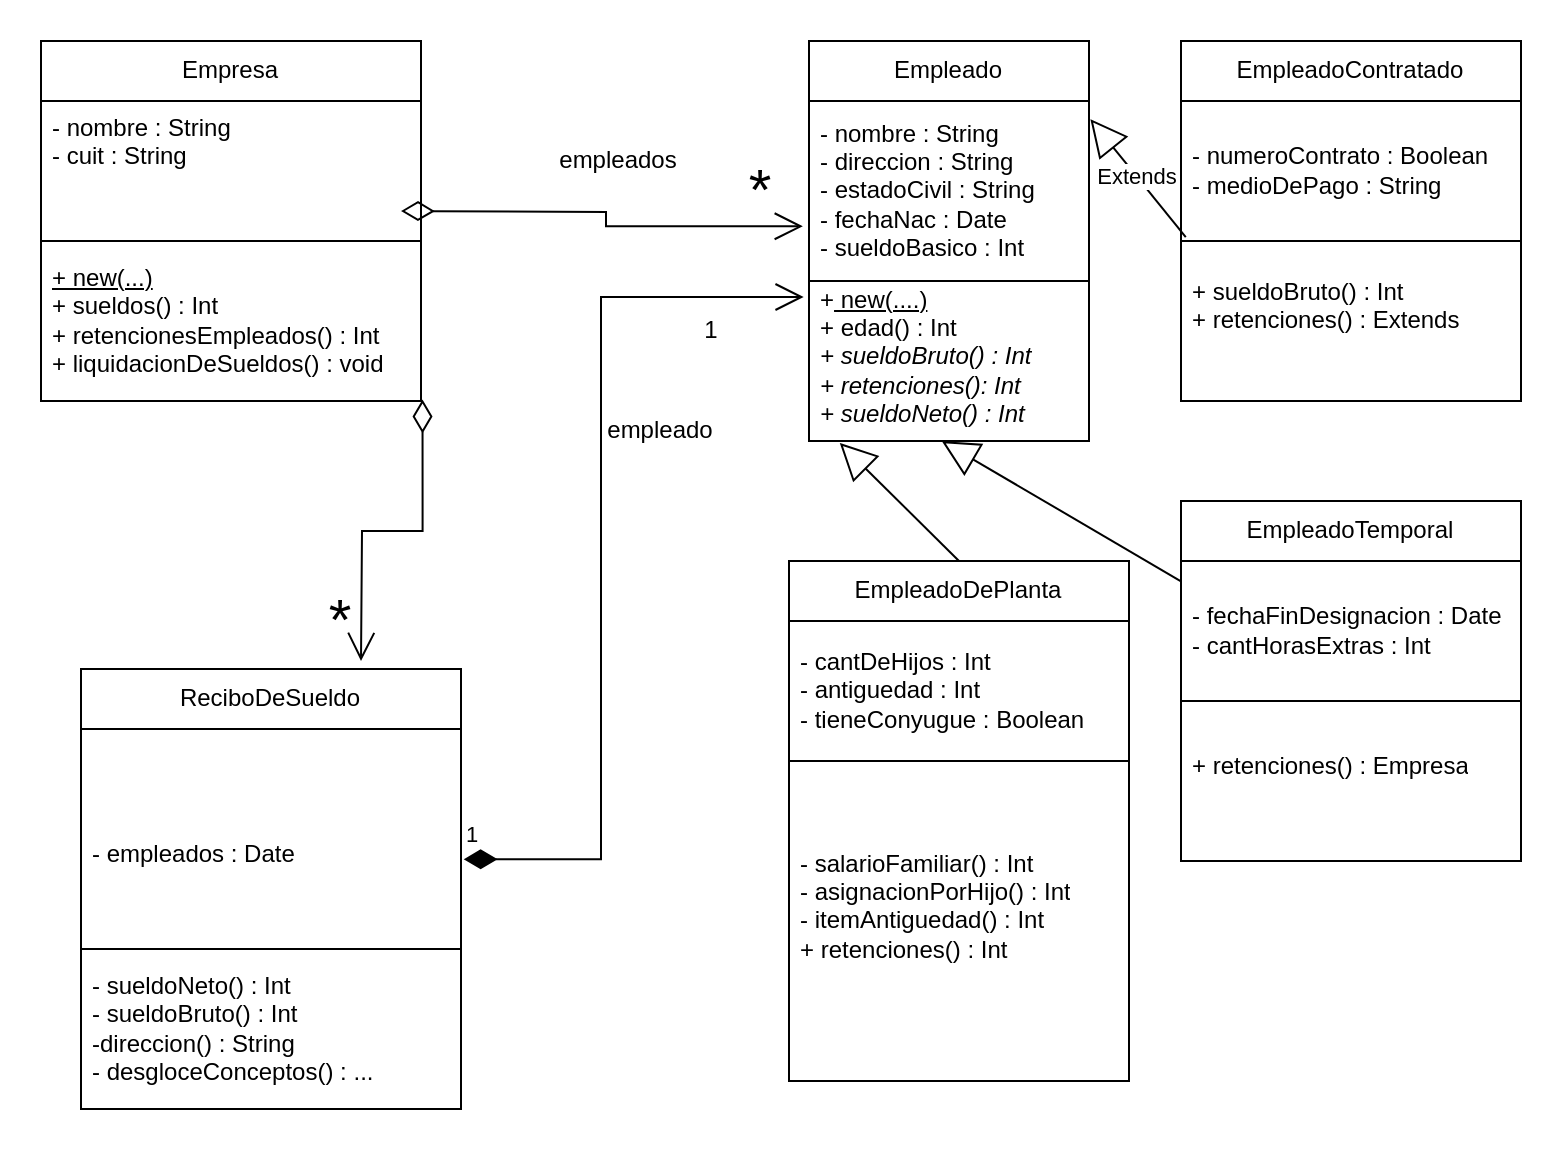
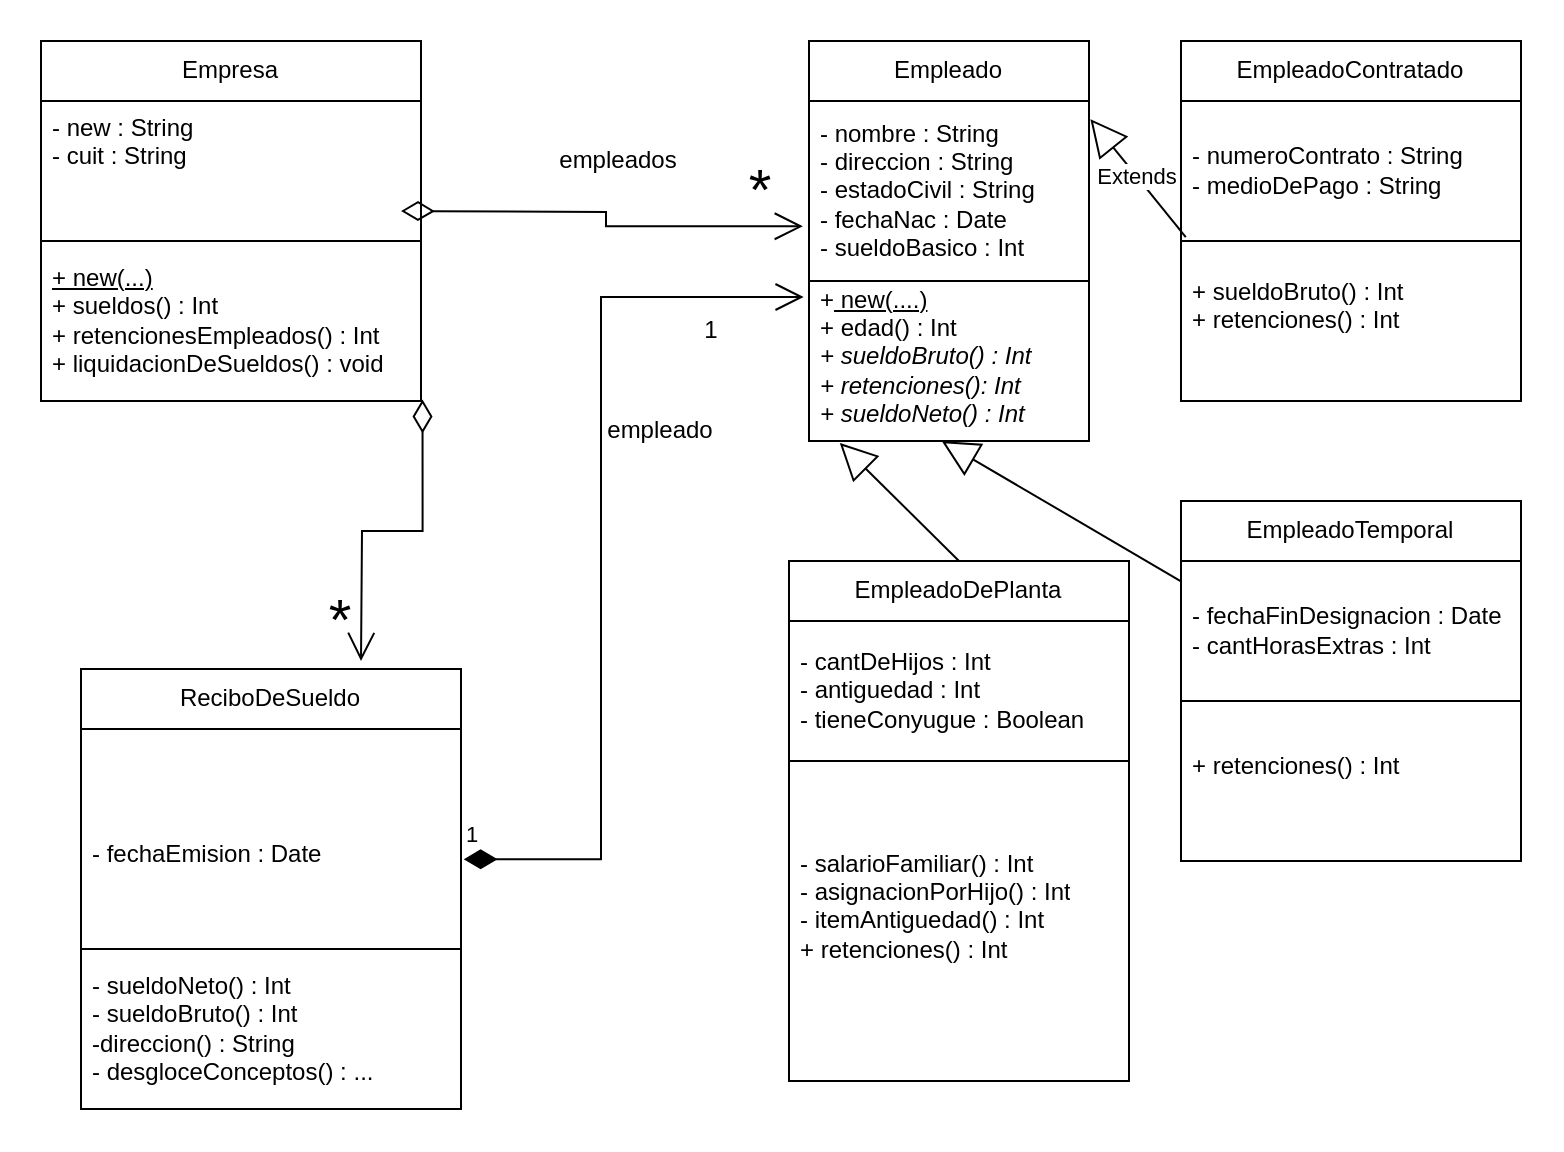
- <mxCell id="3" value="- nombre : String&lt;div&gt;- cuit : String&lt;/div&gt;&lt;div&gt;&lt;br&gt;&lt;div&gt;&lt;br&gt;&lt;/div&gt;&lt;/div&gt;" style="text;strokeColor=default;fillColor=none;align=left;verticalAlign=middle;spacingLeft=4;spacingRight=4;overflow=hidden;points=[[0,0.5],[1,0.5]];portConstraint=eastwest;rotatable=0;whiteSpace=wrap;html=1;" parent="2" vertex="1"><mxGeometry y="30" width="190" height="70" as="geometry" /></mxCell>
+ <mxCell id="3" value="- new : String&lt;div&gt;- cuit : String&lt;/div&gt;&lt;div&gt;&lt;br&gt;&lt;div&gt;&lt;br&gt;&lt;/div&gt;&lt;/div&gt;" style="text;strokeColor=default;fillColor=none;align=left;verticalAlign=middle;spacingLeft=4;spacingRight=4;overflow=hidden;points=[[0,0.5],[1,0.5]];portConstraint=eastwest;rotatable=0;whiteSpace=wrap;html=1;" parent="2" vertex="1"><mxGeometry y="30" width="190" height="70" as="geometry" /></mxCell>
- <mxCell id="25" value="- numeroContrato : Boolean&lt;div&gt;- medioDePago : String&lt;/div&gt;" style="text;strokeColor=default;fillColor=none;align=left;verticalAlign=middle;spacingLeft=4;spacingRight=4;overflow=hidden;points=[[0,0.5],[1,0.5]];portConstraint=eastwest;rotatable=0;whiteSpace=wrap;html=1;" vertex="1" parent="24"><mxGeometry y="30" width="170" height="70" as="geometry" /></mxCell>
+ <mxCell id="25" value="- numeroContrato : String&lt;div&gt;- medioDePago : String&lt;/div&gt;" style="text;strokeColor=default;fillColor=none;align=left;verticalAlign=middle;spacingLeft=4;spacingRight=4;overflow=hidden;points=[[0,0.5],[1,0.5]];portConstraint=eastwest;rotatable=0;whiteSpace=wrap;html=1;" vertex="1" parent="24"><mxGeometry y="30" width="170" height="70" as="geometry" /></mxCell>
- <mxCell id="26" value="&lt;div&gt;+ sueldoBruto() : Int&lt;/div&gt;&lt;div&gt;&lt;span style=&quot;background-color: transparent; color: light-dark(rgb(0, 0, 0), rgb(255, 255, 255));&quot;&gt;+ retenciones() : Extends&lt;/span&gt;&lt;/div&gt;&lt;div&gt;&lt;br&gt;&lt;/div&gt;" style="text;strokeColor=none;fillColor=none;align=left;verticalAlign=middle;spacingLeft=4;spacingRight=4;overflow=hidden;points=[[0,0.5],[1,0.5]];portConstraint=eastwest;rotatable=0;whiteSpace=wrap;html=1;" vertex="1" parent="24"><mxGeometry y="100" width="170" height="80" as="geometry" /></mxCell>
+ <mxCell id="26" value="&lt;div&gt;+ sueldoBruto() : Int&lt;/div&gt;&lt;div&gt;&lt;span style=&quot;background-color: transparent; color: light-dark(rgb(0, 0, 0), rgb(255, 255, 255));&quot;&gt;+ retenciones() : Int&lt;/span&gt;&lt;/div&gt;&lt;div&gt;&lt;br&gt;&lt;/div&gt;" style="text;strokeColor=none;fillColor=none;align=left;verticalAlign=middle;spacingLeft=4;spacingRight=4;overflow=hidden;points=[[0,0.5],[1,0.5]];portConstraint=eastwest;rotatable=0;whiteSpace=wrap;html=1;" vertex="1" parent="24"><mxGeometry y="100" width="170" height="80" as="geometry" /></mxCell>
- <mxCell id="15" value="&lt;div&gt;+ retenciones() : Empresa&lt;/div&gt;&lt;div&gt;&lt;br&gt;&lt;/div&gt;" style="text;strokeColor=none;fillColor=none;align=left;verticalAlign=middle;spacingLeft=4;spacingRight=4;overflow=hidden;points=[[0,0.5],[1,0.5]];portConstraint=eastwest;rotatable=0;whiteSpace=wrap;html=1;" parent="13" vertex="1"><mxGeometry y="100" width="170" height="80" as="geometry" /></mxCell>
+ <mxCell id="15" value="&lt;div&gt;+ retenciones() : Int&lt;/div&gt;&lt;div&gt;&lt;br&gt;&lt;/div&gt;" style="text;strokeColor=none;fillColor=none;align=left;verticalAlign=middle;spacingLeft=4;spacingRight=4;overflow=hidden;points=[[0,0.5],[1,0.5]];portConstraint=eastwest;rotatable=0;whiteSpace=wrap;html=1;" parent="13" vertex="1"><mxGeometry y="100" width="170" height="80" as="geometry" /></mxCell>
- <mxCell id="20" value="&lt;div&gt;&lt;br&gt;&lt;/div&gt;&lt;div&gt;&lt;span style=&quot;background-color: transparent; color: light-dark(rgb(0, 0, 0), rgb(255, 255, 255));&quot;&gt;- empleados : Date&lt;/span&gt;&lt;/div&gt;" style="text;strokeColor=default;fillColor=none;align=left;verticalAlign=middle;spacingLeft=4;spacingRight=4;overflow=hidden;points=[[0,0.5],[1,0.5]];portConstraint=eastwest;rotatable=0;whiteSpace=wrap;html=1;" parent="19" vertex="1"><mxGeometry y="30" width="190" height="110" as="geometry" /></mxCell>
+ <mxCell id="20" value="&lt;div&gt;&lt;br&gt;&lt;/div&gt;&lt;div&gt;&lt;span style=&quot;background-color: transparent; color: light-dark(rgb(0, 0, 0), rgb(255, 255, 255));&quot;&gt;- fechaEmision : Date&lt;/span&gt;&lt;/div&gt;" style="text;strokeColor=default;fillColor=none;align=left;verticalAlign=middle;spacingLeft=4;spacingRight=4;overflow=hidden;points=[[0,0.5],[1,0.5]];portConstraint=eastwest;rotatable=0;whiteSpace=wrap;html=1;" parent="19" vertex="1"><mxGeometry y="30" width="190" height="110" as="geometry" /></mxCell>
